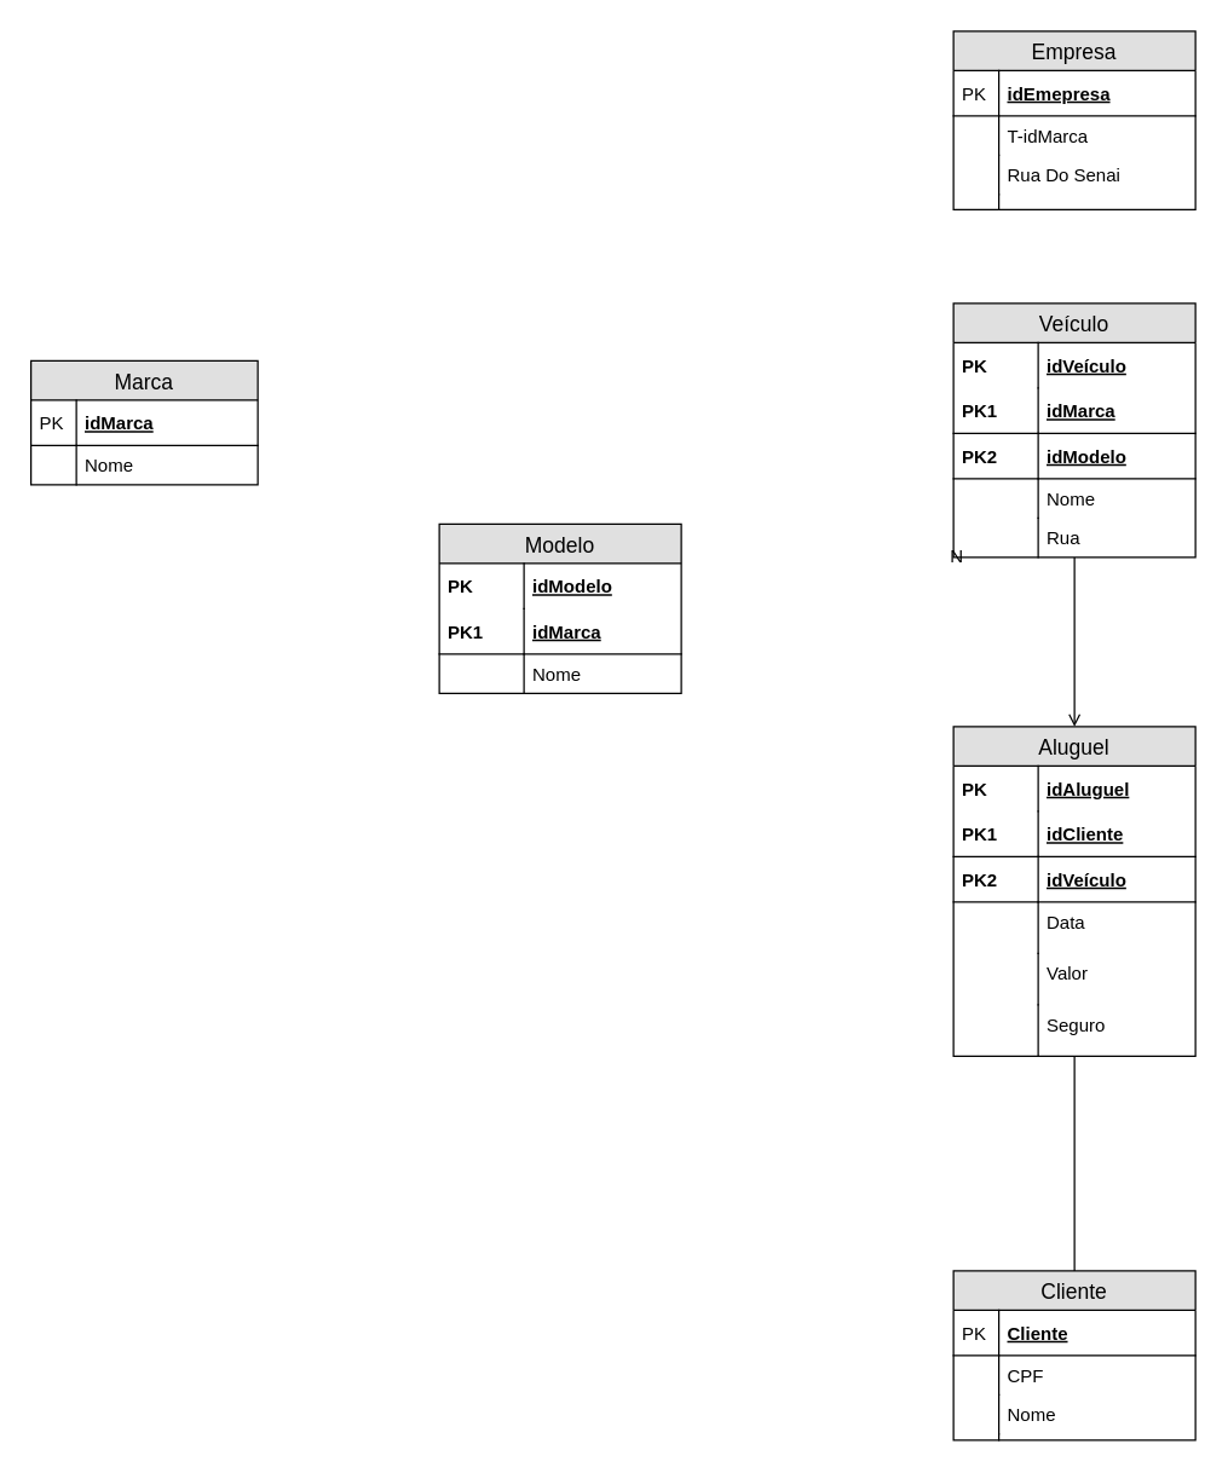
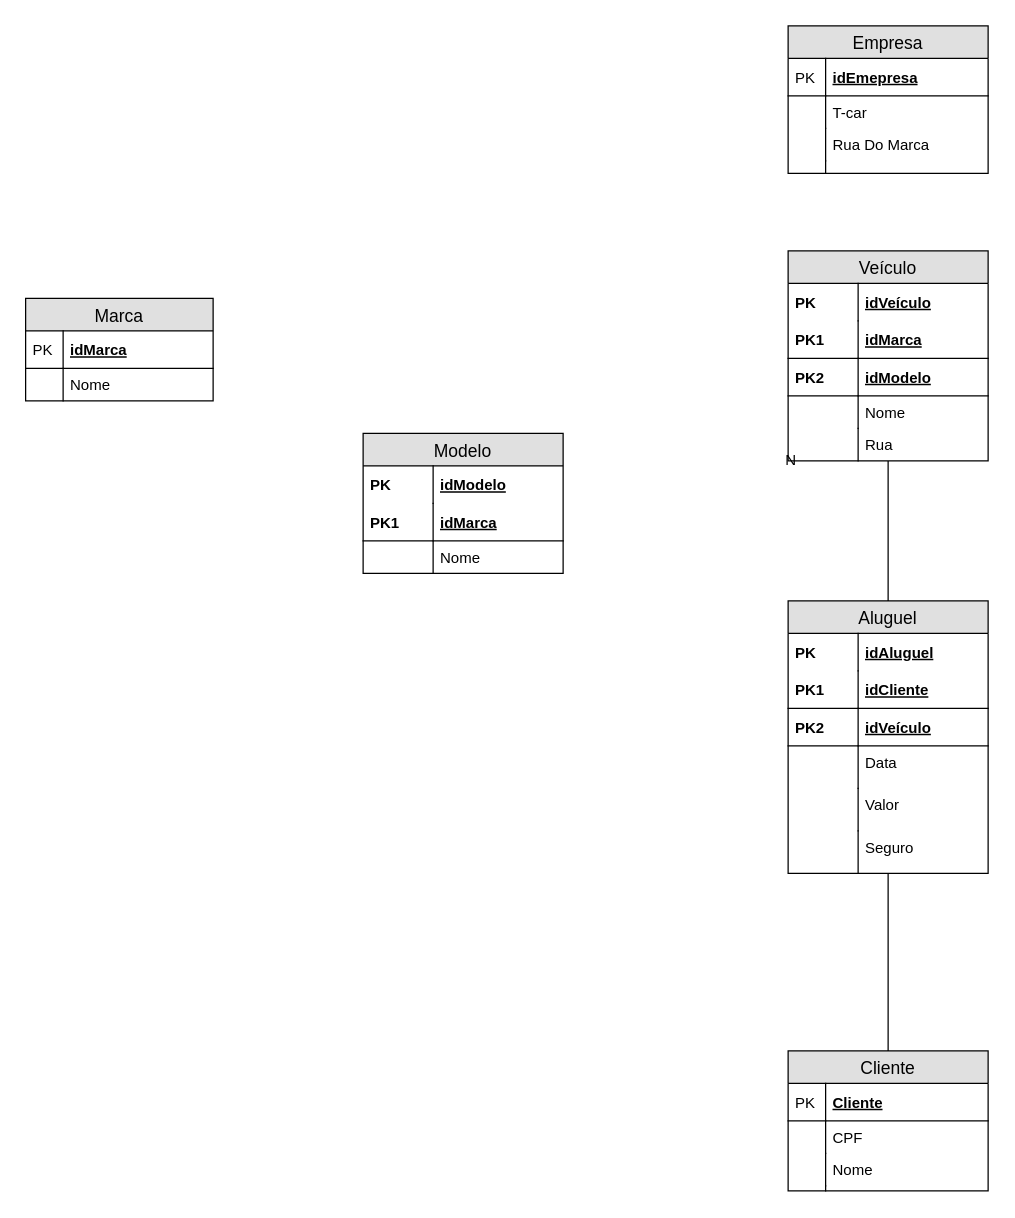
- <mxCell id="5" value="T-idMarca" style="shape=partialRectangle;top=0;left=0;right=0;bottom=0;align=left;verticalAlign=top;fillColor=none;spacingLeft=34;spacingRight=4;overflow=hidden;rotatable=0;points=[[0,0.5],[1,0.5]];portConstraint=eastwest;dropTarget=0;fontSize=12;" vertex="1" parent="2"><mxGeometry y="56" width="160" height="26" as="geometry" /></mxCell>
+ <mxCell id="5" value="T-car" style="shape=partialRectangle;top=0;left=0;right=0;bottom=0;align=left;verticalAlign=top;fillColor=none;spacingLeft=34;spacingRight=4;overflow=hidden;rotatable=0;points=[[0,0.5],[1,0.5]];portConstraint=eastwest;dropTarget=0;fontSize=12;" vertex="1" parent="2"><mxGeometry y="56" width="160" height="26" as="geometry" /></mxCell>
- <mxCell id="7" value="Rua Do Senai" style="shape=partialRectangle;top=0;left=0;right=0;bottom=0;align=left;verticalAlign=top;fillColor=none;spacingLeft=34;spacingRight=4;overflow=hidden;rotatable=0;points=[[0,0.5],[1,0.5]];portConstraint=eastwest;dropTarget=0;fontSize=12;" vertex="1" parent="2"><mxGeometry y="82" width="160" height="26" as="geometry" /></mxCell>
+ <mxCell id="7" value="Rua Do Marca" style="shape=partialRectangle;top=0;left=0;right=0;bottom=0;align=left;verticalAlign=top;fillColor=none;spacingLeft=34;spacingRight=4;overflow=hidden;rotatable=0;points=[[0,0.5],[1,0.5]];portConstraint=eastwest;dropTarget=0;fontSize=12;" vertex="1" parent="2"><mxGeometry y="82" width="160" height="26" as="geometry" /></mxCell>
- <mxCell id="34" style="edgeStyle=orthogonalEdgeStyle;rounded=0;orthogonalLoop=1;jettySize=auto;html=1;entryX=0.5;entryY=0;entryDx=0;entryDy=0;endArrow=open;endFill=0;" edge="1" parent="1" source="35" target="12"><mxGeometry relative="1" as="geometry" /></mxCell>
+ <mxCell id="34" style="edgeStyle=orthogonalEdgeStyle;rounded=0;orthogonalLoop=1;jettySize=auto;html=1;entryX=0.5;entryY=0;entryDx=0;entryDy=0;endArrow=none;endFill=0;" edge="1" parent="1" source="35" target="12"><mxGeometry relative="1" as="geometry" /></mxCell>
